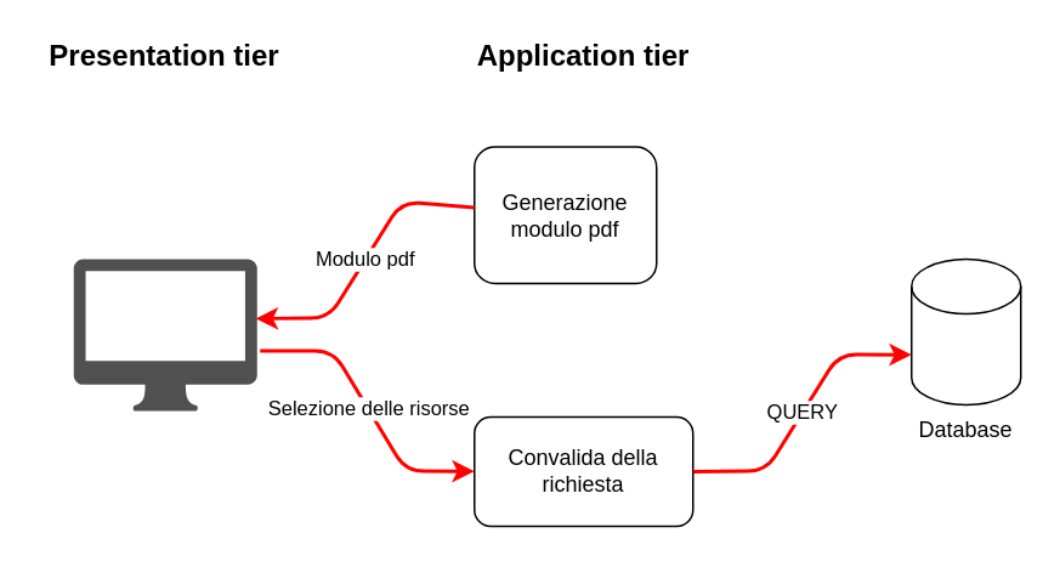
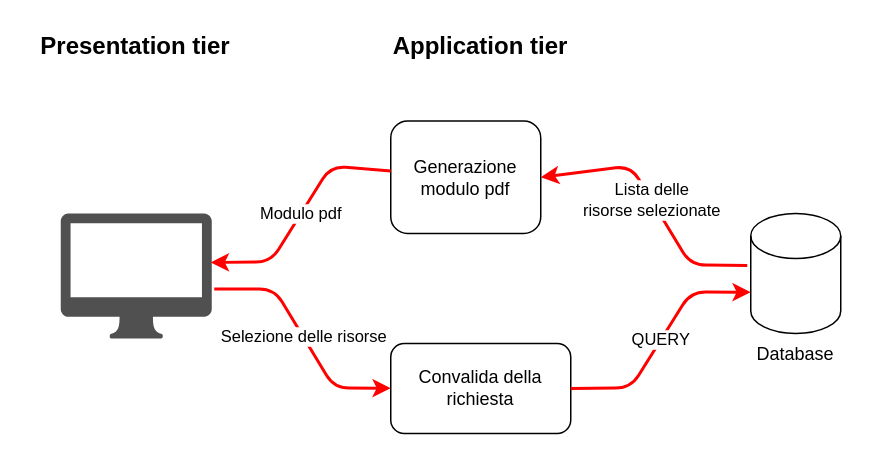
+ <mxCell id="7" value="Lista delle&lt;br&gt;risorse selezionate" style="endArrow=classic;html=1;strokeColor=#FF0000;strokeWidth=2;exitX=-0.039;exitY=0.433;exitDx=0;exitDy=0;entryX=1;entryY=0.5;entryDx=0;entryDy=0;exitPerimeter=0;" edge="1" parent="1" source="5" target="4"><mxGeometry width="50" height="50" relative="1" as="geometry"><mxPoint x="470" y="160" as="sourcePoint" /><mxPoint x="350" y="235.81" as="targetPoint" /><Array as="points"><mxPoint x="460" y="176" /><mxPoint x="420" y="110" /></Array></mxGeometry></mxCell>
